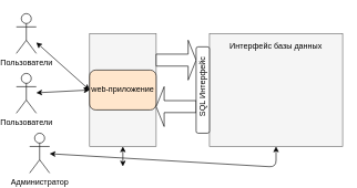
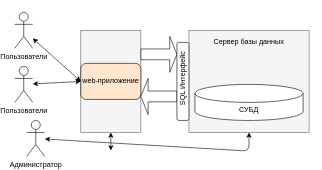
- <mxCell id="10" value="Интерфейс базы данных" style="text;html=1;strokeColor=none;fillColor=none;align=center;verticalAlign=middle;whiteSpace=wrap;rounded=0;" vertex="1" parent="8"><mxGeometry y="10" width="200" height="20" as="geometry" /></mxCell>
+ <mxCell id="10" value="Сервер базы данных" style="text;html=1;strokeColor=none;fillColor=none;align=center;verticalAlign=middle;whiteSpace=wrap;rounded=0;" vertex="1" parent="8"><mxGeometry y="10" width="200" height="20" as="geometry" /></mxCell>
+ <mxCell id="11" value="СУБД" style="shape=cylinder3;whiteSpace=wrap;html=1;boundedLbl=1;backgroundOutline=1;size=15;" vertex="1" parent="8"><mxGeometry x="10" y="90" width="180" height="60" as="geometry" /></mxCell>
